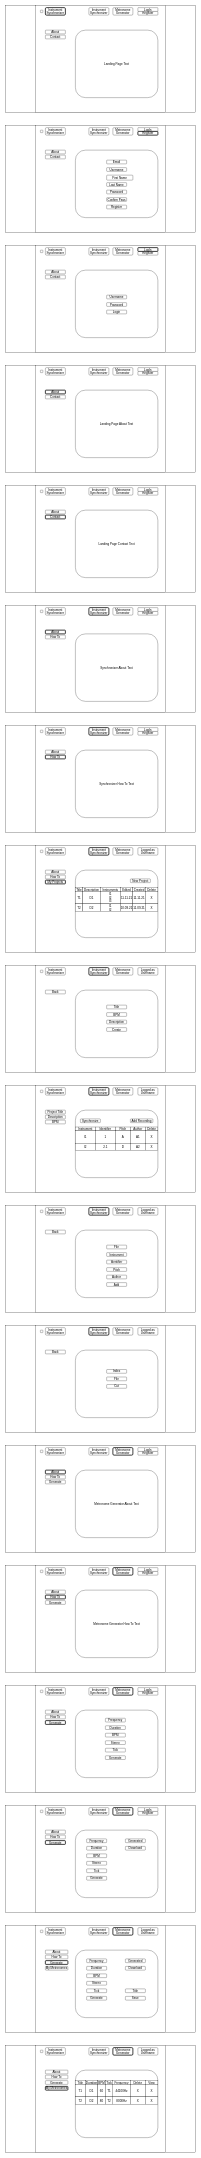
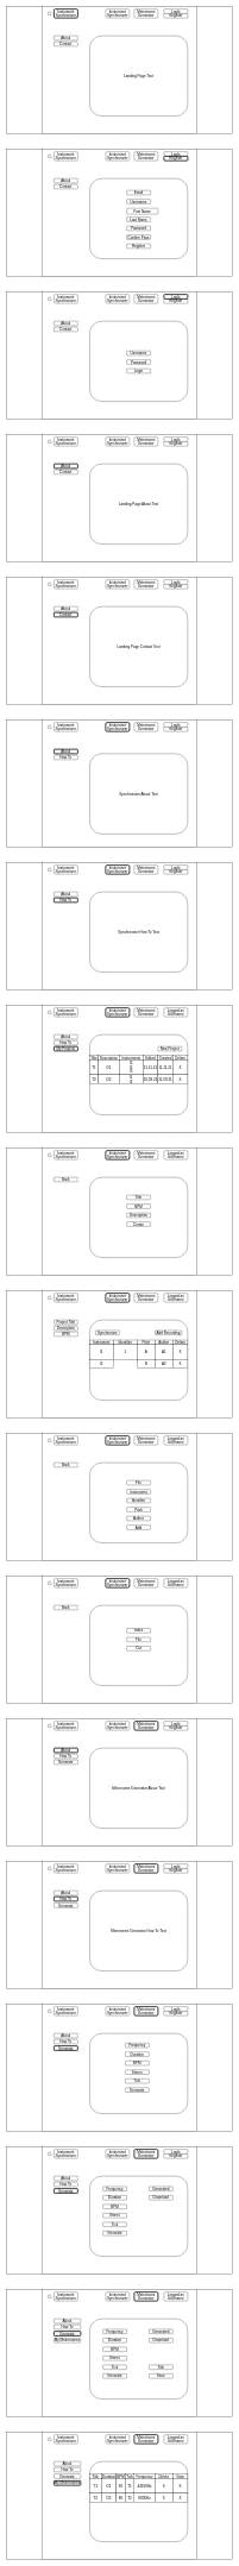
- <mxCell id="126" value="New Project" style="rounded=1;whiteSpace=wrap;html=1;strokeWidth=1;" vertex="1" parent="1"><mxGeometry x="520" y="3515" width="80" height="15" as="geometry" /></mxCell>
+ <mxCell id="126" value="New Project" style="rounded=1;whiteSpace=wrap;html=1;strokeWidth=1;" vertex="1" parent="1"><mxGeometry x="530" y="3520" width="80" height="15" as="geometry" /></mxCell>
- <mxCell id="122" value="2.1" style="rounded=0;whiteSpace=wrap;html=1;strokeWidth=1;" vertex="1" parent="1"><mxGeometry x="380" y="4572.5" width="80" height="30" as="geometry" /></mxCell>
